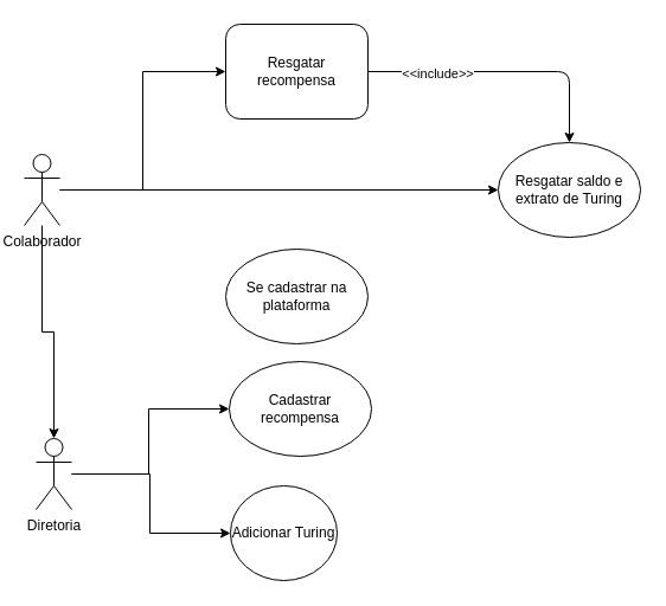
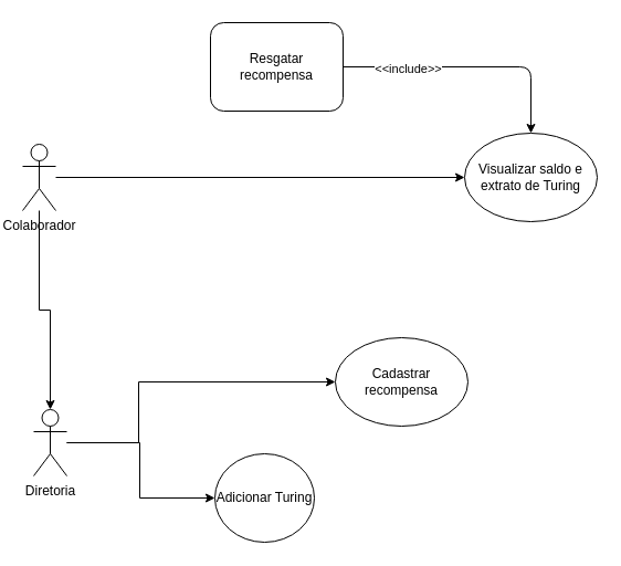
- <mxCell id="3" style="edgeStyle=orthogonalEdgeStyle;rounded=0;orthogonalLoop=1;jettySize=auto;html=1;entryX=0;entryY=0.5;entryDx=0;entryDy=0;" parent="1" source="5" target="12" edge="1"><mxGeometry relative="1" as="geometry" /></mxCell>
- <mxCell id="6" value="Resgatar saldo e extrato de Turing" style="ellipse;whiteSpace=wrap;html=1;" parent="1" vertex="1"><mxGeometry x="420" y="120" width="120" height="80" as="geometry" /></mxCell>
+ <mxCell id="6" value="Visualizar saldo e extrato de Turing" style="ellipse;whiteSpace=wrap;html=1;" parent="1" vertex="1"><mxGeometry x="420" y="120" width="120" height="80" as="geometry" /></mxCell>
- <mxCell id="13" value="Se cadastrar na plataforma" style="ellipse;whiteSpace=wrap;html=1;" parent="1" vertex="1"><mxGeometry x="190" y="210" width="120" height="80" as="geometry" /></mxCell>
- <mxCell id="14" value="Cadastrar recompensa" style="ellipse;whiteSpace=wrap;html=1;" parent="1" vertex="1"><mxGeometry x="193" y="305" width="120" height="80" as="geometry" /></mxCell>
+ <mxCell id="14" value="Cadastrar recompensa" style="ellipse;whiteSpace=wrap;html=1;" parent="1" vertex="1"><mxGeometry x="303" y="305" width="120" height="80" as="geometry" /></mxCell>
